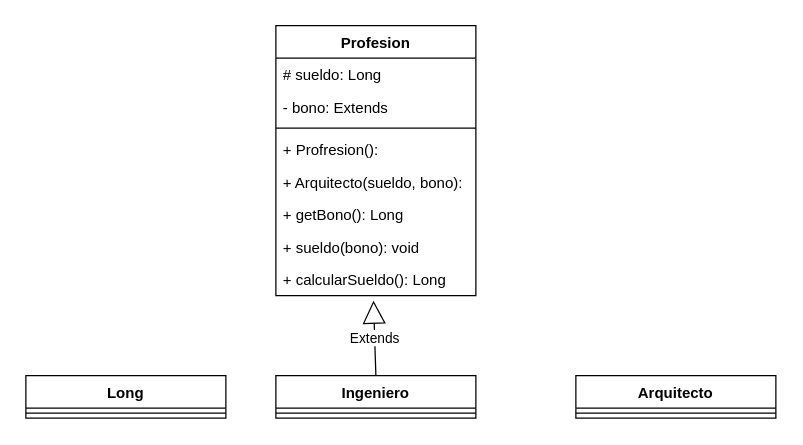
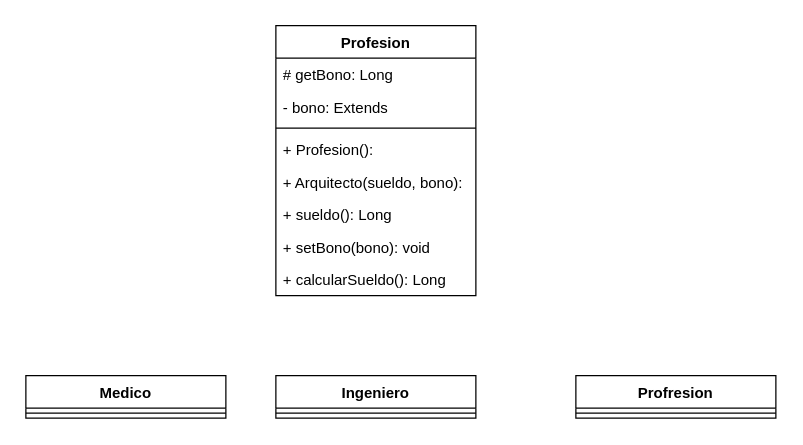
- <mxCell id="3" value="# sueldo: Long" style="text;strokeColor=none;fillColor=none;align=left;verticalAlign=top;spacingLeft=4;spacingRight=4;overflow=hidden;rotatable=0;points=[[0,0.5],[1,0.5]];portConstraint=eastwest;whiteSpace=wrap;html=1;" vertex="1" parent="2"><mxGeometry y="26" width="160" height="26" as="geometry" /></mxCell>
+ <mxCell id="3" value="# getBono: Long" style="text;strokeColor=none;fillColor=none;align=left;verticalAlign=top;spacingLeft=4;spacingRight=4;overflow=hidden;rotatable=0;points=[[0,0.5],[1,0.5]];portConstraint=eastwest;whiteSpace=wrap;html=1;" vertex="1" parent="2"><mxGeometry y="26" width="160" height="26" as="geometry" /></mxCell>
- <mxCell id="6" value="+ Profresion():" style="text;strokeColor=none;fillColor=none;align=left;verticalAlign=top;spacingLeft=4;spacingRight=4;overflow=hidden;rotatable=0;points=[[0,0.5],[1,0.5]];portConstraint=eastwest;whiteSpace=wrap;html=1;" vertex="1" parent="2"><mxGeometry y="86" width="160" height="26" as="geometry" /></mxCell>
+ <mxCell id="6" value="+ Profesion():" style="text;strokeColor=none;fillColor=none;align=left;verticalAlign=top;spacingLeft=4;spacingRight=4;overflow=hidden;rotatable=0;points=[[0,0.5],[1,0.5]];portConstraint=eastwest;whiteSpace=wrap;html=1;" vertex="1" parent="2"><mxGeometry y="86" width="160" height="26" as="geometry" /></mxCell>
- <mxCell id="8" value="+ getBono(): Long" style="text;strokeColor=none;fillColor=none;align=left;verticalAlign=top;spacingLeft=4;spacingRight=4;overflow=hidden;rotatable=0;points=[[0,0.5],[1,0.5]];portConstraint=eastwest;whiteSpace=wrap;html=1;" vertex="1" parent="2"><mxGeometry y="138" width="160" height="26" as="geometry" /></mxCell>
+ <mxCell id="8" value="+ sueldo(): Long" style="text;strokeColor=none;fillColor=none;align=left;verticalAlign=top;spacingLeft=4;spacingRight=4;overflow=hidden;rotatable=0;points=[[0,0.5],[1,0.5]];portConstraint=eastwest;whiteSpace=wrap;html=1;" vertex="1" parent="2"><mxGeometry y="138" width="160" height="26" as="geometry" /></mxCell>
- <mxCell id="9" value="+ sueldo(bono): void" style="text;strokeColor=none;fillColor=none;align=left;verticalAlign=top;spacingLeft=4;spacingRight=4;overflow=hidden;rotatable=0;points=[[0,0.5],[1,0.5]];portConstraint=eastwest;whiteSpace=wrap;html=1;" vertex="1" parent="2"><mxGeometry y="164" width="160" height="26" as="geometry" /></mxCell>
+ <mxCell id="9" value="+ setBono(bono): void" style="text;strokeColor=none;fillColor=none;align=left;verticalAlign=top;spacingLeft=4;spacingRight=4;overflow=hidden;rotatable=0;points=[[0,0.5],[1,0.5]];portConstraint=eastwest;whiteSpace=wrap;html=1;" vertex="1" parent="2"><mxGeometry y="164" width="160" height="26" as="geometry" /></mxCell>
- <mxCell id="17" value="Extends" style="endArrow=block;endSize=16;endFill=0;html=1;rounded=0;exitX=0.5;exitY=0;exitDx=0;exitDy=0;entryX=0.488;entryY=1.154;entryDx=0;entryDy=0;entryPerimeter=0;" edge="1" parent="1" source="11" target="10"><mxGeometry width="160" relative="1" as="geometry"><mxPoint x="270" y="280" as="sourcePoint" /><mxPoint x="430" y="280" as="targetPoint" /><Array as="points" /></mxGeometry></mxCell>
- <mxCell id="15" value="Long" style="swimlane;fontStyle=1;align=center;verticalAlign=top;childLayout=stackLayout;horizontal=1;startSize=26;horizontalStack=0;resizeParent=1;resizeParentMax=0;resizeLast=0;collapsible=1;marginBottom=0;whiteSpace=wrap;html=1;" vertex="1" parent="1"><mxGeometry x="20" y="300" width="160" height="34" as="geometry" /></mxCell>
+ <mxCell id="15" value="Medico" style="swimlane;fontStyle=1;align=center;verticalAlign=top;childLayout=stackLayout;horizontal=1;startSize=26;horizontalStack=0;resizeParent=1;resizeParentMax=0;resizeLast=0;collapsible=1;marginBottom=0;whiteSpace=wrap;html=1;" vertex="1" parent="1"><mxGeometry x="20" y="300" width="160" height="34" as="geometry" /></mxCell>
- <mxCell id="13" value="Arquitecto" style="swimlane;fontStyle=1;align=center;verticalAlign=top;childLayout=stackLayout;horizontal=1;startSize=26;horizontalStack=0;resizeParent=1;resizeParentMax=0;resizeLast=0;collapsible=1;marginBottom=0;whiteSpace=wrap;html=1;" vertex="1" parent="1"><mxGeometry x="460" y="300" width="160" height="34" as="geometry" /></mxCell>
+ <mxCell id="13" value="Profresion" style="swimlane;fontStyle=1;align=center;verticalAlign=top;childLayout=stackLayout;horizontal=1;startSize=26;horizontalStack=0;resizeParent=1;resizeParentMax=0;resizeLast=0;collapsible=1;marginBottom=0;whiteSpace=wrap;html=1;" vertex="1" parent="1"><mxGeometry x="460" y="300" width="160" height="34" as="geometry" /></mxCell>
